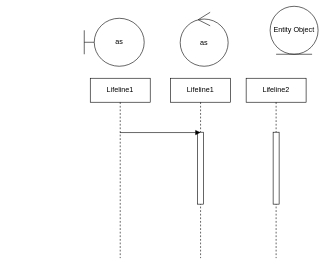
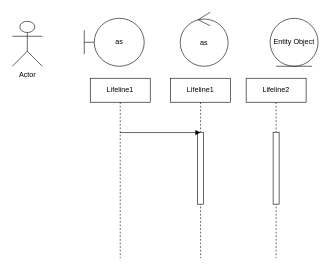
- <mxCell id="4" value="Entity Object" style="ellipse;shape=umlEntity;whiteSpace=wrap;html=1;" vertex="1" parent="1"><mxGeometry x="450" y="10" width="80" height="80" as="geometry" /></mxCell>
+ <mxCell id="4" value="Entity Object" style="ellipse;shape=umlEntity;whiteSpace=wrap;html=1;" vertex="1" parent="1"><mxGeometry x="450" y="30" width="80" height="80" as="geometry" /></mxCell>
+ <mxCell id="2" value="Actor" style="shape=umlActor;verticalLabelPosition=bottom;verticalAlign=top;html=1;" vertex="1" parent="1"><mxGeometry x="20" y="35" width="50" height="75" as="geometry" /></mxCell>
